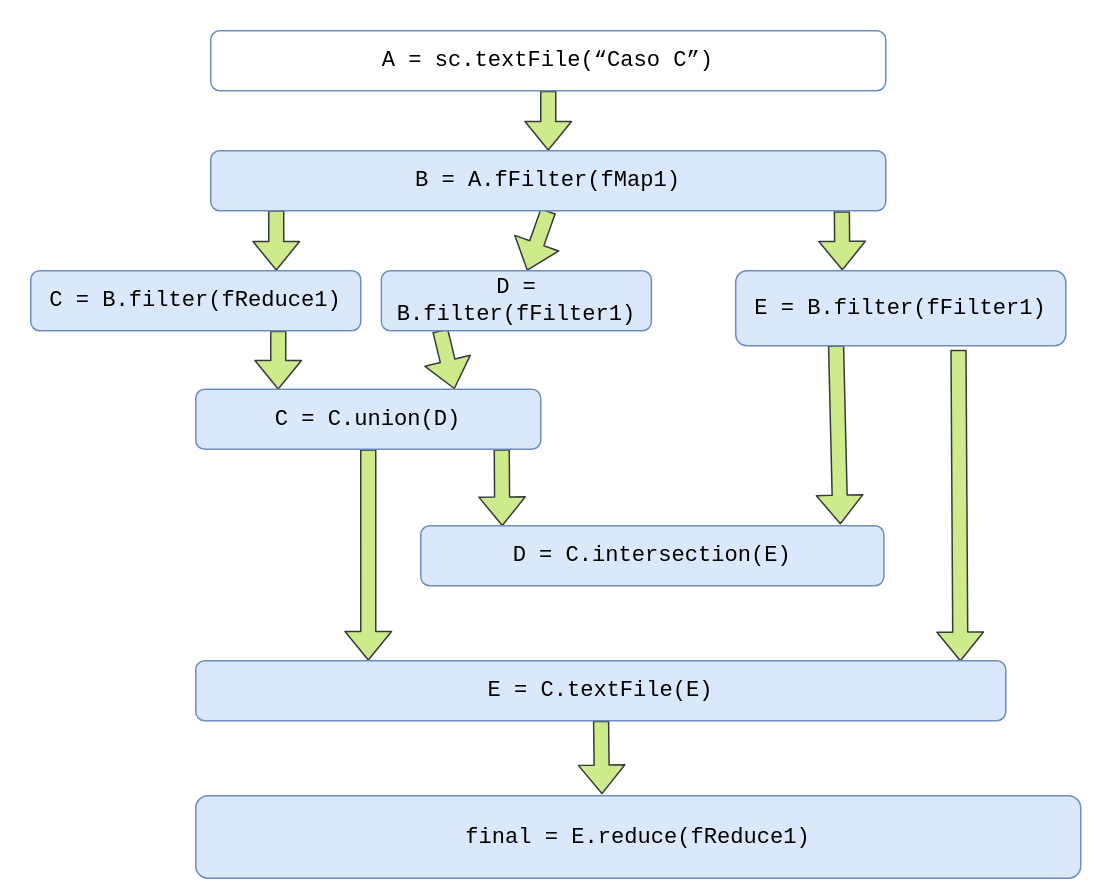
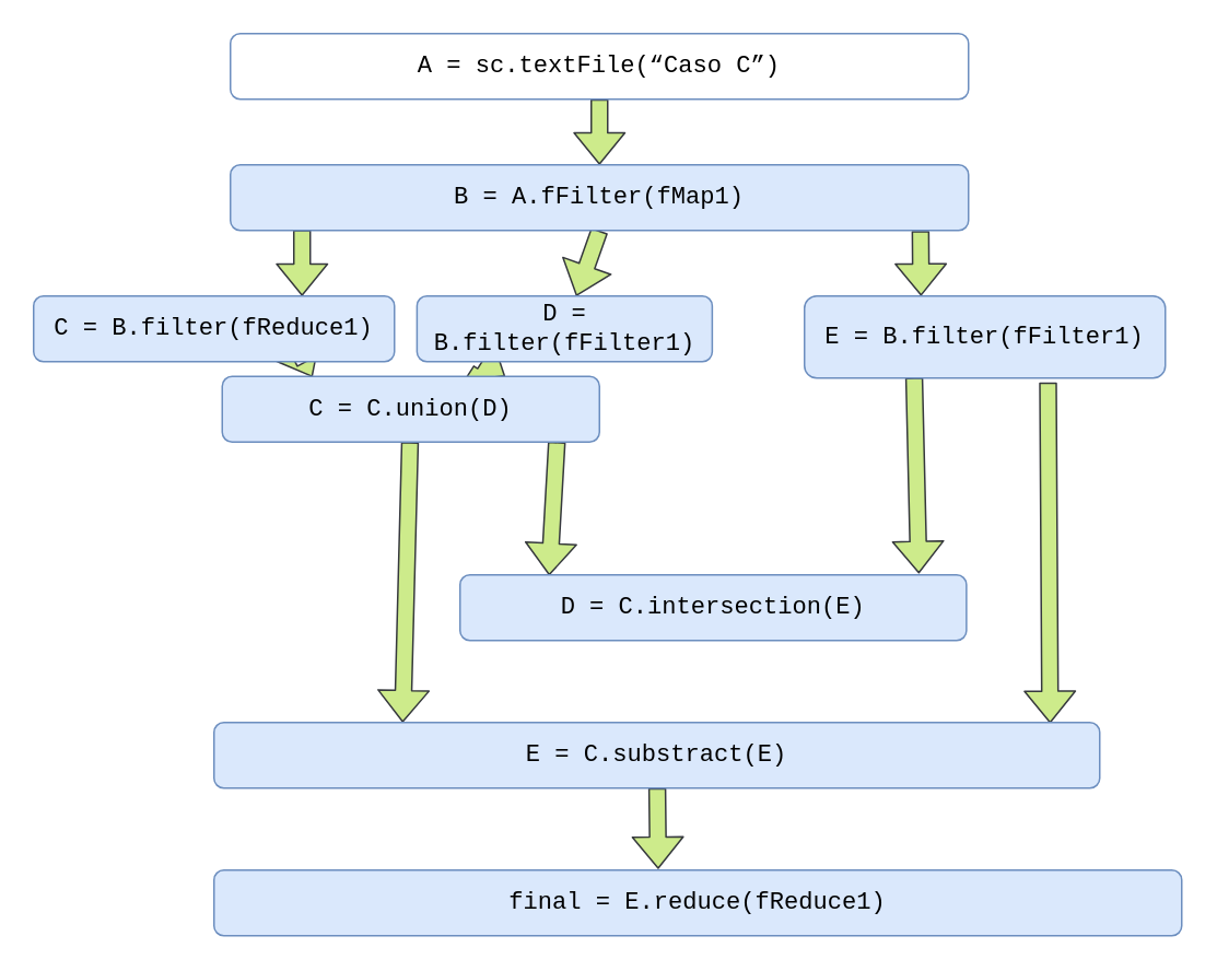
- <mxCell id="14" value="&lt;span id=&quot;docs-internal-guid-724d8e85-7fff-f22e-94b6-653285a49a63&quot;&gt;&lt;span style=&quot;font-size: 11.04pt ; font-family: &amp;#34;courier new&amp;#34; ; color: rgb(0 , 0 , 0) ; background-color: transparent ; vertical-align: baseline&quot;&gt;C = C.union(D)&lt;/span&gt;&lt;/span&gt;" style="rounded=1;whiteSpace=wrap;html=1;fillColor=#dae8fc;strokeColor=#6c8ebf;align=center;" parent="1" vertex="1"><mxGeometry x="130" y="259" width="230" height="40" as="geometry" /></mxCell>
+ <mxCell id="14" value="&lt;span id=&quot;docs-internal-guid-724d8e85-7fff-f22e-94b6-653285a49a63&quot;&gt;&lt;span style=&quot;font-size: 11.04pt ; font-family: &amp;#34;courier new&amp;#34; ; color: rgb(0 , 0 , 0) ; background-color: transparent ; vertical-align: baseline&quot;&gt;C = C.union(D)&lt;/span&gt;&lt;/span&gt;" style="rounded=1;whiteSpace=wrap;html=1;fillColor=#dae8fc;strokeColor=#6c8ebf;align=center;" parent="1" vertex="1"><mxGeometry x="135" y="229" width="230" height="40" as="geometry" /></mxCell>
- <mxCell id="20" value="&lt;span id=&quot;docs-internal-guid-29490d9b-7fff-b086-6889-1bb82b767a7b&quot;&gt;&lt;span style=&quot;font-size: 11.04pt ; font-family: &amp;#34;courier new&amp;#34; ; color: rgb(0 , 0 , 0) ; background-color: transparent ; vertical-align: baseline&quot;&gt;E = C.textFile(E)&lt;/span&gt;&lt;/span&gt;" style="rounded=1;whiteSpace=wrap;html=1;fillColor=#dae8fc;strokeColor=#6c8ebf;align=center;" parent="1" vertex="1"><mxGeometry x="130" y="440" width="540" height="40" as="geometry" /></mxCell>
+ <mxCell id="20" value="&lt;span id=&quot;docs-internal-guid-29490d9b-7fff-b086-6889-1bb82b767a7b&quot;&gt;&lt;span style=&quot;font-size: 11.04pt ; font-family: &amp;#34;courier new&amp;#34; ; color: rgb(0 , 0 , 0) ; background-color: transparent ; vertical-align: baseline&quot;&gt;E = C.substract(E)&lt;/span&gt;&lt;/span&gt;" style="rounded=1;whiteSpace=wrap;html=1;fillColor=#dae8fc;strokeColor=#6c8ebf;align=center;" parent="1" vertex="1"><mxGeometry x="130" y="440" width="540" height="40" as="geometry" /></mxCell>
- <mxCell id="21" value="&lt;span id=&quot;docs-internal-guid-708f811c-7fff-0a0f-f607-455840f307a9&quot;&gt;&lt;span style=&quot;font-size: 11.04pt ; font-family: &amp;#34;courier new&amp;#34; ; color: rgb(0 , 0 , 0) ; background-color: transparent ; vertical-align: baseline&quot;&gt;final = E.reduce(fReduce1) &lt;/span&gt;&lt;/span&gt;" style="rounded=1;whiteSpace=wrap;html=1;fillColor=#dae8fc;strokeColor=#6c8ebf;align=center;" parent="1" vertex="1"><mxGeometry x="130" y="530" width="590" height="55" as="geometry" /></mxCell>
+ <mxCell id="21" value="&lt;span id=&quot;docs-internal-guid-708f811c-7fff-0a0f-f607-455840f307a9&quot;&gt;&lt;span style=&quot;font-size: 11.04pt ; font-family: &amp;#34;courier new&amp;#34; ; color: rgb(0 , 0 , 0) ; background-color: transparent ; vertical-align: baseline&quot;&gt;final = E.reduce(fReduce1) &lt;/span&gt;&lt;/span&gt;" style="rounded=1;whiteSpace=wrap;html=1;fillColor=#dae8fc;strokeColor=#6c8ebf;align=center;" parent="1" vertex="1"><mxGeometry x="130" y="530" width="590" height="40" as="geometry" /></mxCell>
